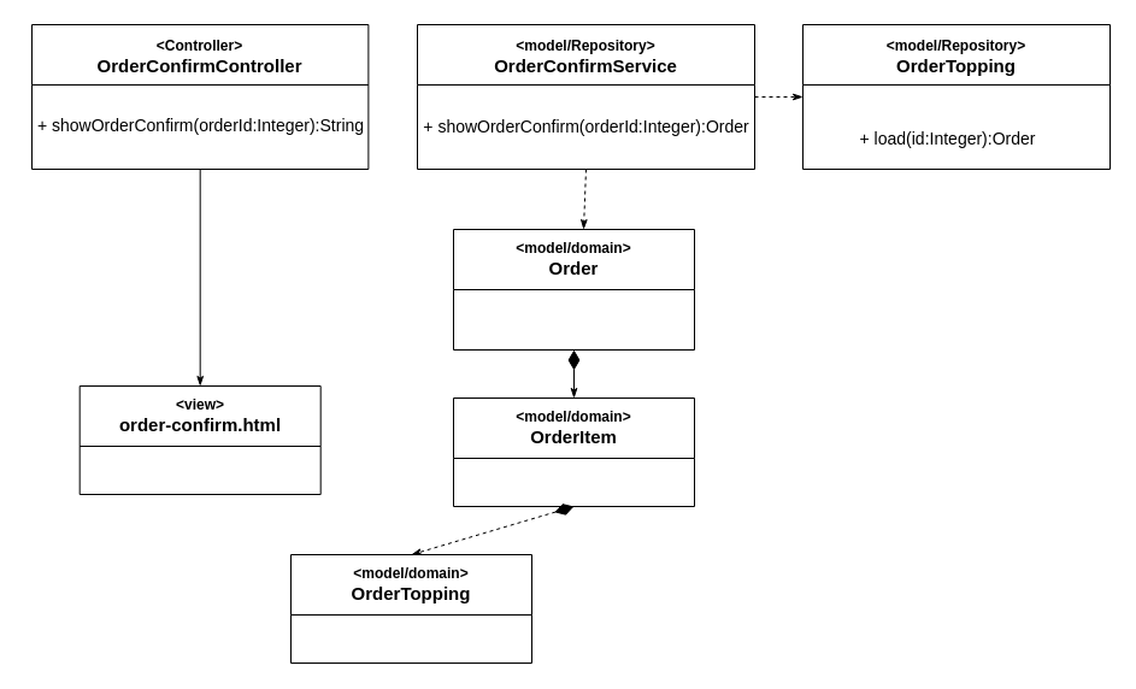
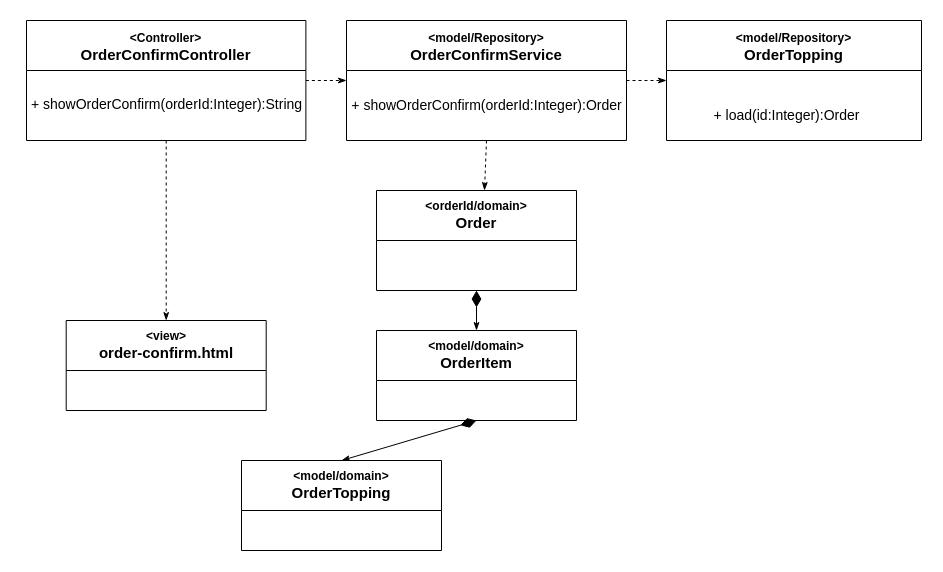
+ <mxCell id="13" style="edgeStyle=none;html=1;exitX=1;exitY=0.5;exitDx=0;exitDy=0;entryX=0;entryY=0.5;entryDx=0;entryDy=0;dashed=1;fontSize=14;startArrow=none;startFill=0;endArrow=classicThin;endFill=1;startSize=14;" edge="1" parent="1" source="15" target="10"><mxGeometry relative="1" as="geometry" /></mxCell>
- <mxCell id="7" value="&amp;lt;model/domain&amp;gt;&lt;br style=&quot;font-size: 15px;&quot;&gt;&lt;font style=&quot;font-size: 15px;&quot;&gt;Order&lt;/font&gt;" style="swimlane;whiteSpace=wrap;html=1;startSize=50;" vertex="1" parent="1"><mxGeometry x="376" y="190" width="200" height="100" as="geometry" /></mxCell>
+ <mxCell id="7" value="&amp;lt;orderId/domain&amp;gt;&lt;br style=&quot;font-size: 15px;&quot;&gt;&lt;font style=&quot;font-size: 15px;&quot;&gt;Order&lt;/font&gt;" style="swimlane;whiteSpace=wrap;html=1;startSize=50;" vertex="1" parent="1"><mxGeometry x="376" y="190" width="200" height="100" as="geometry" /></mxCell>
- <mxCell id="14" style="edgeStyle=none;html=1;exitX=0.5;exitY=1;exitDx=0;exitDy=0;entryX=0.5;entryY=0;entryDx=0;entryDy=0;fontSize=15;startArrow=none;startFill=0;endArrow=classicThin;endFill=1;startSize=14;" edge="1" parent="1" source="15" target="17"><mxGeometry relative="1" as="geometry" /></mxCell>
+ <mxCell id="14" style="edgeStyle=none;html=1;exitX=0.5;exitY=1;exitDx=0;exitDy=0;entryX=0.5;entryY=0;entryDx=0;entryDy=0;fontSize=15;startArrow=none;startFill=0;endArrow=classicThin;endFill=1;startSize=14;dashed=1;" edge="1" parent="1" source="15" target="17"><mxGeometry relative="1" as="geometry" /></mxCell>
- <mxCell id="2" style="edgeStyle=none;html=1;exitX=0.5;exitY=1;exitDx=0;exitDy=0;entryX=0.5;entryY=0;entryDx=0;entryDy=0;fontSize=14;startArrow=diamondThin;startFill=1;endArrow=classicThin;endFill=1;startSize=14;dashed=1;" edge="1" parent="1" source="3" target="12"><mxGeometry relative="1" as="geometry" /></mxCell>
+ <mxCell id="2" style="edgeStyle=none;html=1;exitX=0.5;exitY=1;exitDx=0;exitDy=0;entryX=0.5;entryY=0;entryDx=0;entryDy=0;fontSize=14;startArrow=diamondThin;startFill=1;endArrow=classicThin;endFill=1;startSize=14;" edge="1" parent="1" source="3" target="12"><mxGeometry relative="1" as="geometry" /></mxCell>
